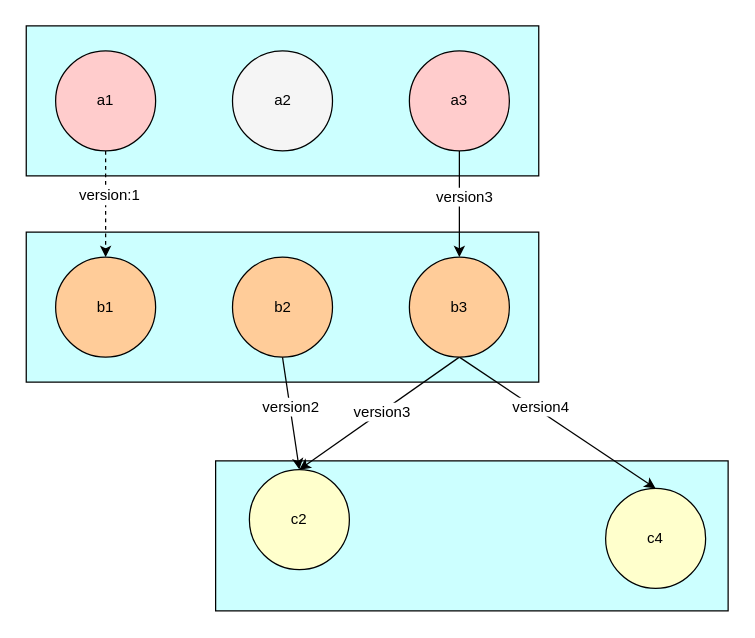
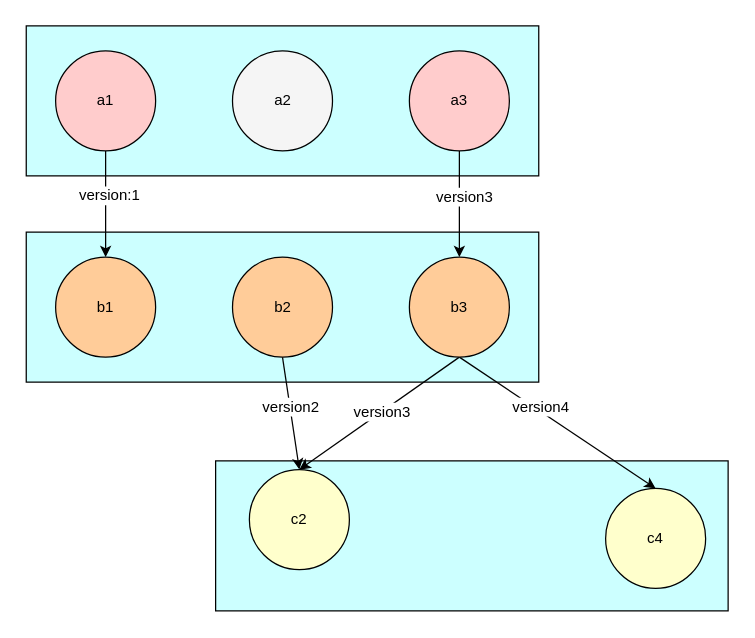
- <mxCell id="5" style="edgeStyle=none;rounded=0;orthogonalLoop=1;jettySize=auto;html=1;exitX=0.5;exitY=1;exitDx=0;exitDy=0;entryX=0.5;entryY=0;entryDx=0;entryDy=0;dashed=1;" edge="1" parent="1" source="7" target="12"><mxGeometry relative="1" as="geometry" /></mxCell>
+ <mxCell id="5" style="edgeStyle=none;rounded=0;orthogonalLoop=1;jettySize=auto;html=1;exitX=0.5;exitY=1;exitDx=0;exitDy=0;entryX=0.5;entryY=0;entryDx=0;entryDy=0;" edge="1" parent="1" source="7" target="12"><mxGeometry relative="1" as="geometry" /></mxCell>
